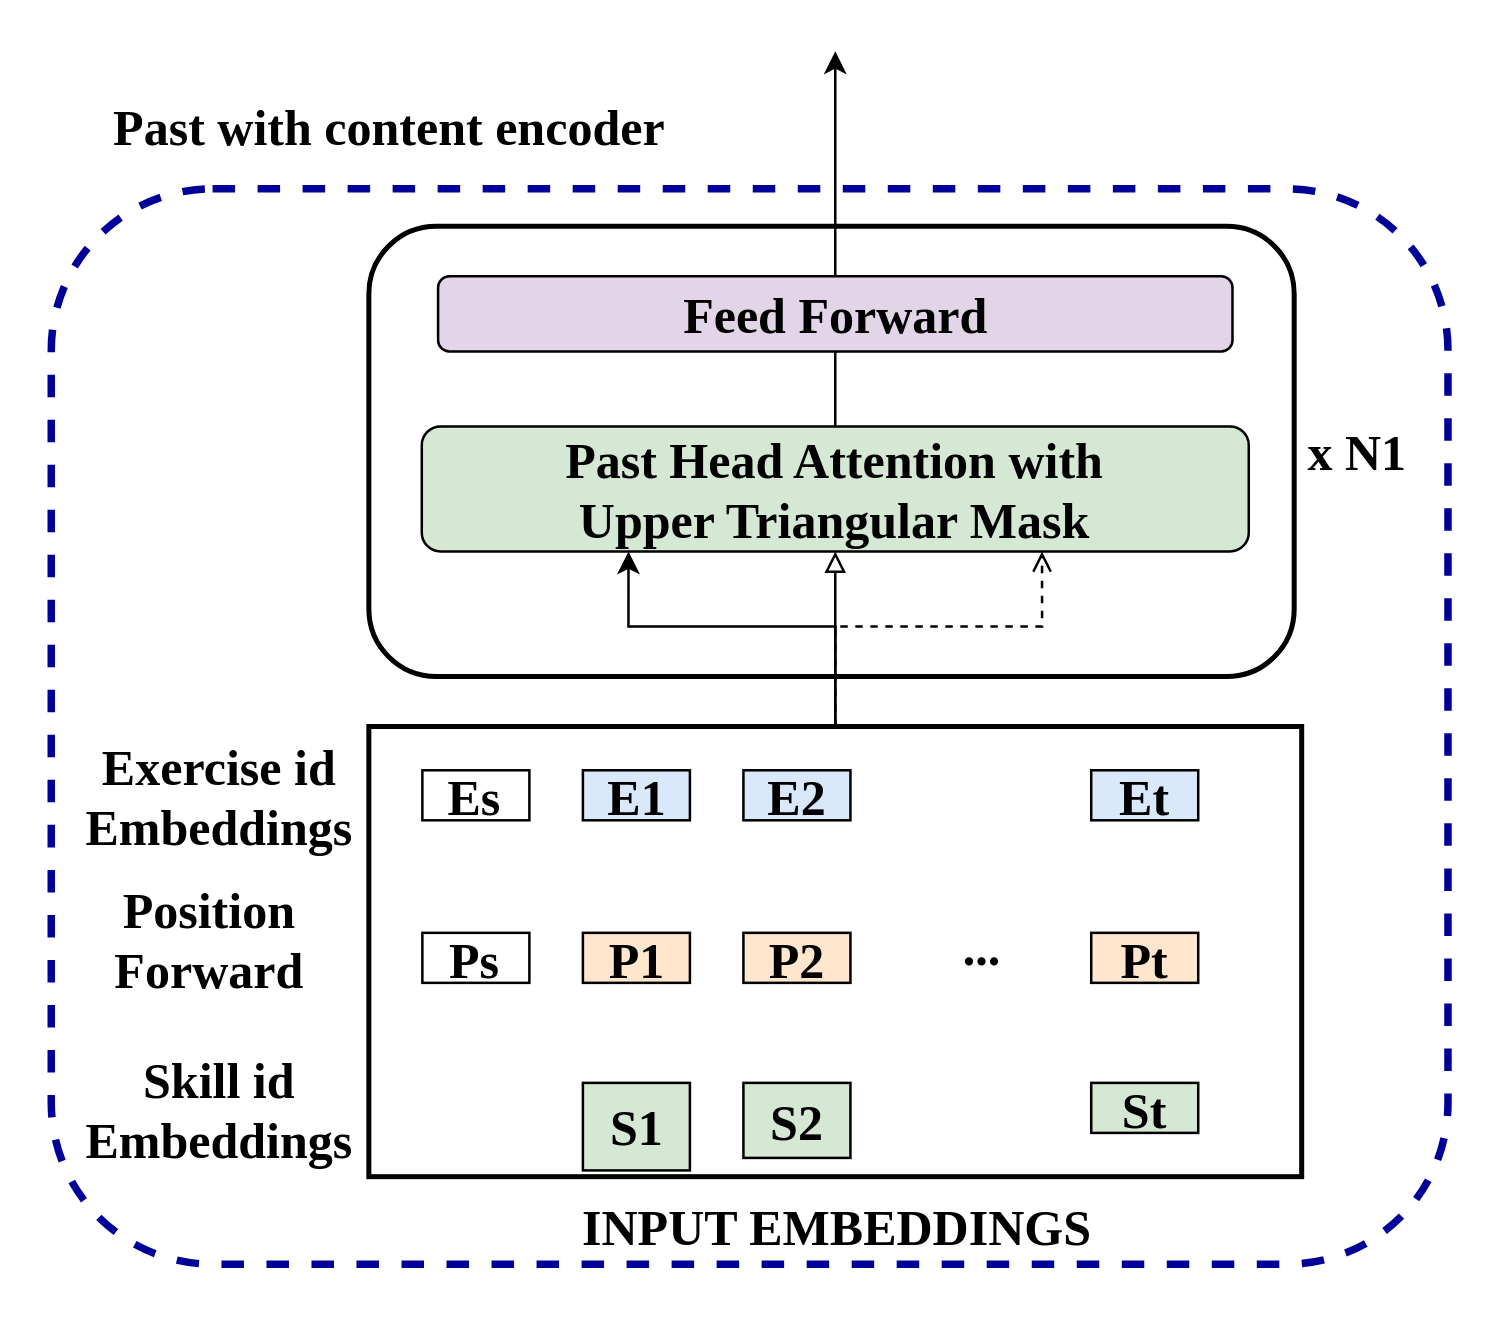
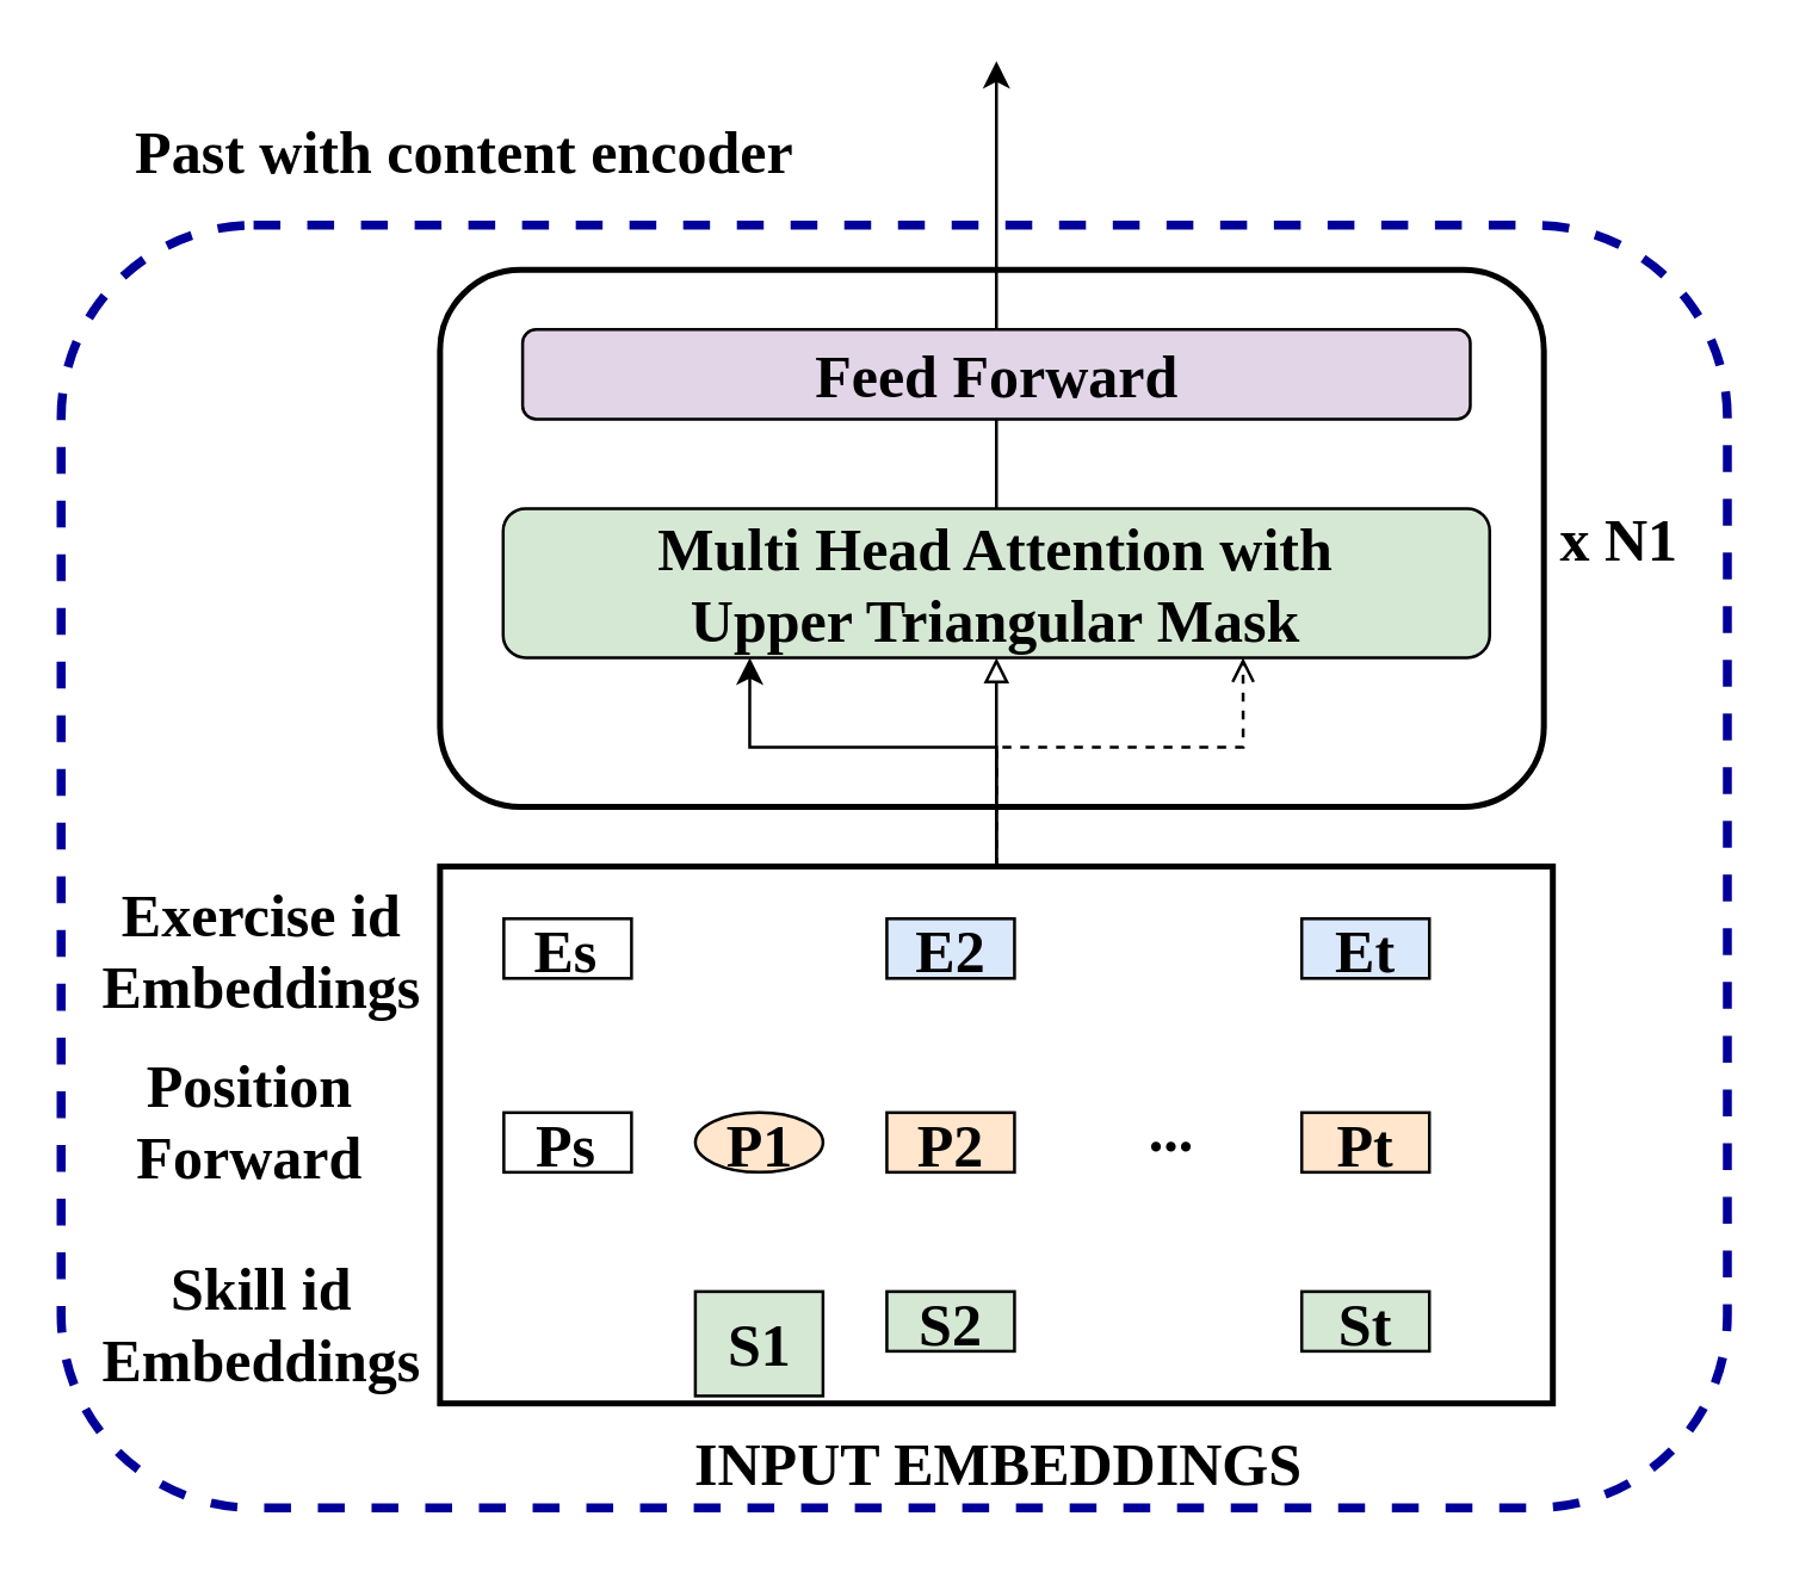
- <mxCell id="30" value="Past Head Attention with &lt;br style=&quot;font-size: 20px;&quot;&gt;&lt;span style=&quot;font-size: 20px;&quot;&gt;Upper Triangular Mask&lt;/span&gt;" style="rounded=1;whiteSpace=wrap;html=1;fillColor=#d5e8d4;fontSize=20;strokeColor=#000000;fontStyle=1;sketch=0;fontFamily=Times New Roman;" parent="1" vertex="1"><mxGeometry x="168.16" y="170" width="330.68" height="50" as="geometry" /></mxCell>
+ <mxCell id="30" value="Multi Head Attention with &lt;br style=&quot;font-size: 20px;&quot;&gt;&lt;span style=&quot;font-size: 20px;&quot;&gt;Upper Triangular Mask&lt;/span&gt;" style="rounded=1;whiteSpace=wrap;html=1;fillColor=#d5e8d4;fontSize=20;strokeColor=#000000;fontStyle=1;sketch=0;fontFamily=Times New Roman;" parent="1" vertex="1"><mxGeometry x="168.16" y="170" width="330.68" height="50" as="geometry" /></mxCell>
- <mxCell id="5" value="E1" style="rounded=0;whiteSpace=wrap;html=1;fillColor=#dae8fc;strokeColor=#000000;fontSize=20;fontStyle=1;sketch=0;fontFamily=Times New Roman;" parent="3" vertex="1"><mxGeometry x="192.58" y="17.5" width="42.791" height="20" as="geometry" /></mxCell>
- <mxCell id="8" value="P1" style="rounded=0;whiteSpace=wrap;html=1;fillColor=#ffe6cc;strokeColor=#000000;fontSize=20;fontStyle=1;sketch=0;fontFamily=Times New Roman;" parent="3" vertex="1"><mxGeometry x="192.58" y="82.5" width="42.791" height="20" as="geometry" /></mxCell>
+ <mxCell id="8" value="P1" style="ellipse;whiteSpace=wrap;html=1;fillColor=#ffe6cc;strokeColor=#000000;fontSize=20;fontStyle=1;sketch=0;fontFamily=Times New Roman;" parent="3" vertex="1"><mxGeometry x="192.58" y="82.5" width="42.791" height="20" as="geometry" /></mxCell>
- <mxCell id="12" value="S2" style="rounded=0;whiteSpace=wrap;html=1;fillColor=#d5e8d4;strokeColor=#000000;fontSize=20;fontStyle=1;sketch=0;fontFamily=Times New Roman;" parent="3" vertex="1"><mxGeometry x="256.767" y="142.5" width="42.791" height="30" as="geometry" /></mxCell>
+ <mxCell id="12" value="S2" style="rounded=0;whiteSpace=wrap;html=1;fillColor=#d5e8d4;strokeColor=#000000;fontSize=20;fontStyle=1;sketch=0;fontFamily=Times New Roman;" parent="3" vertex="1"><mxGeometry x="256.767" y="142.5" width="42.791" height="20" as="geometry" /></mxCell>
